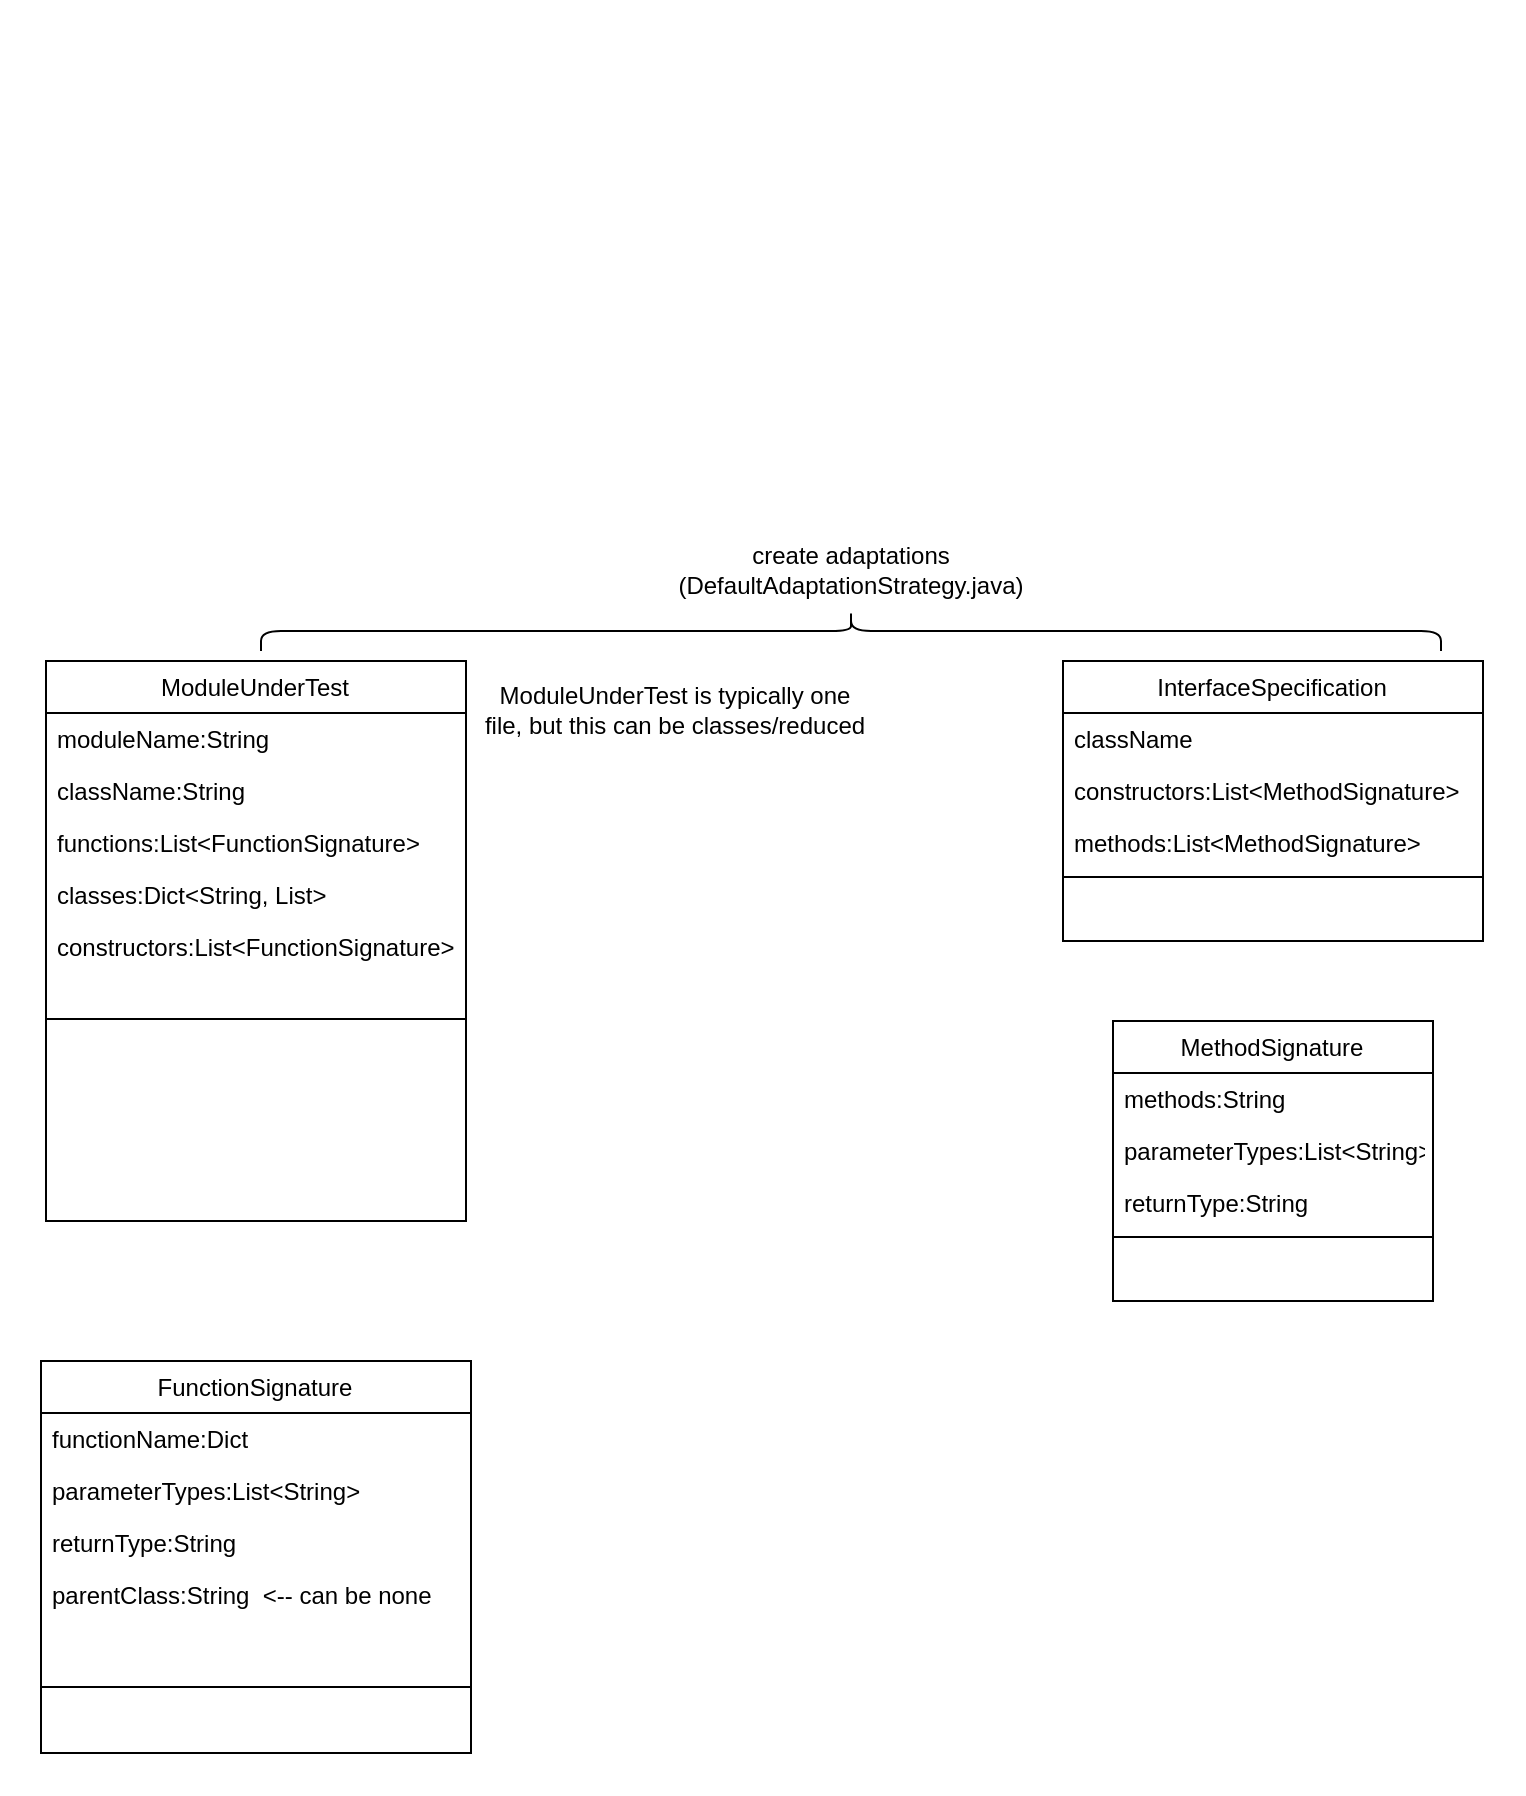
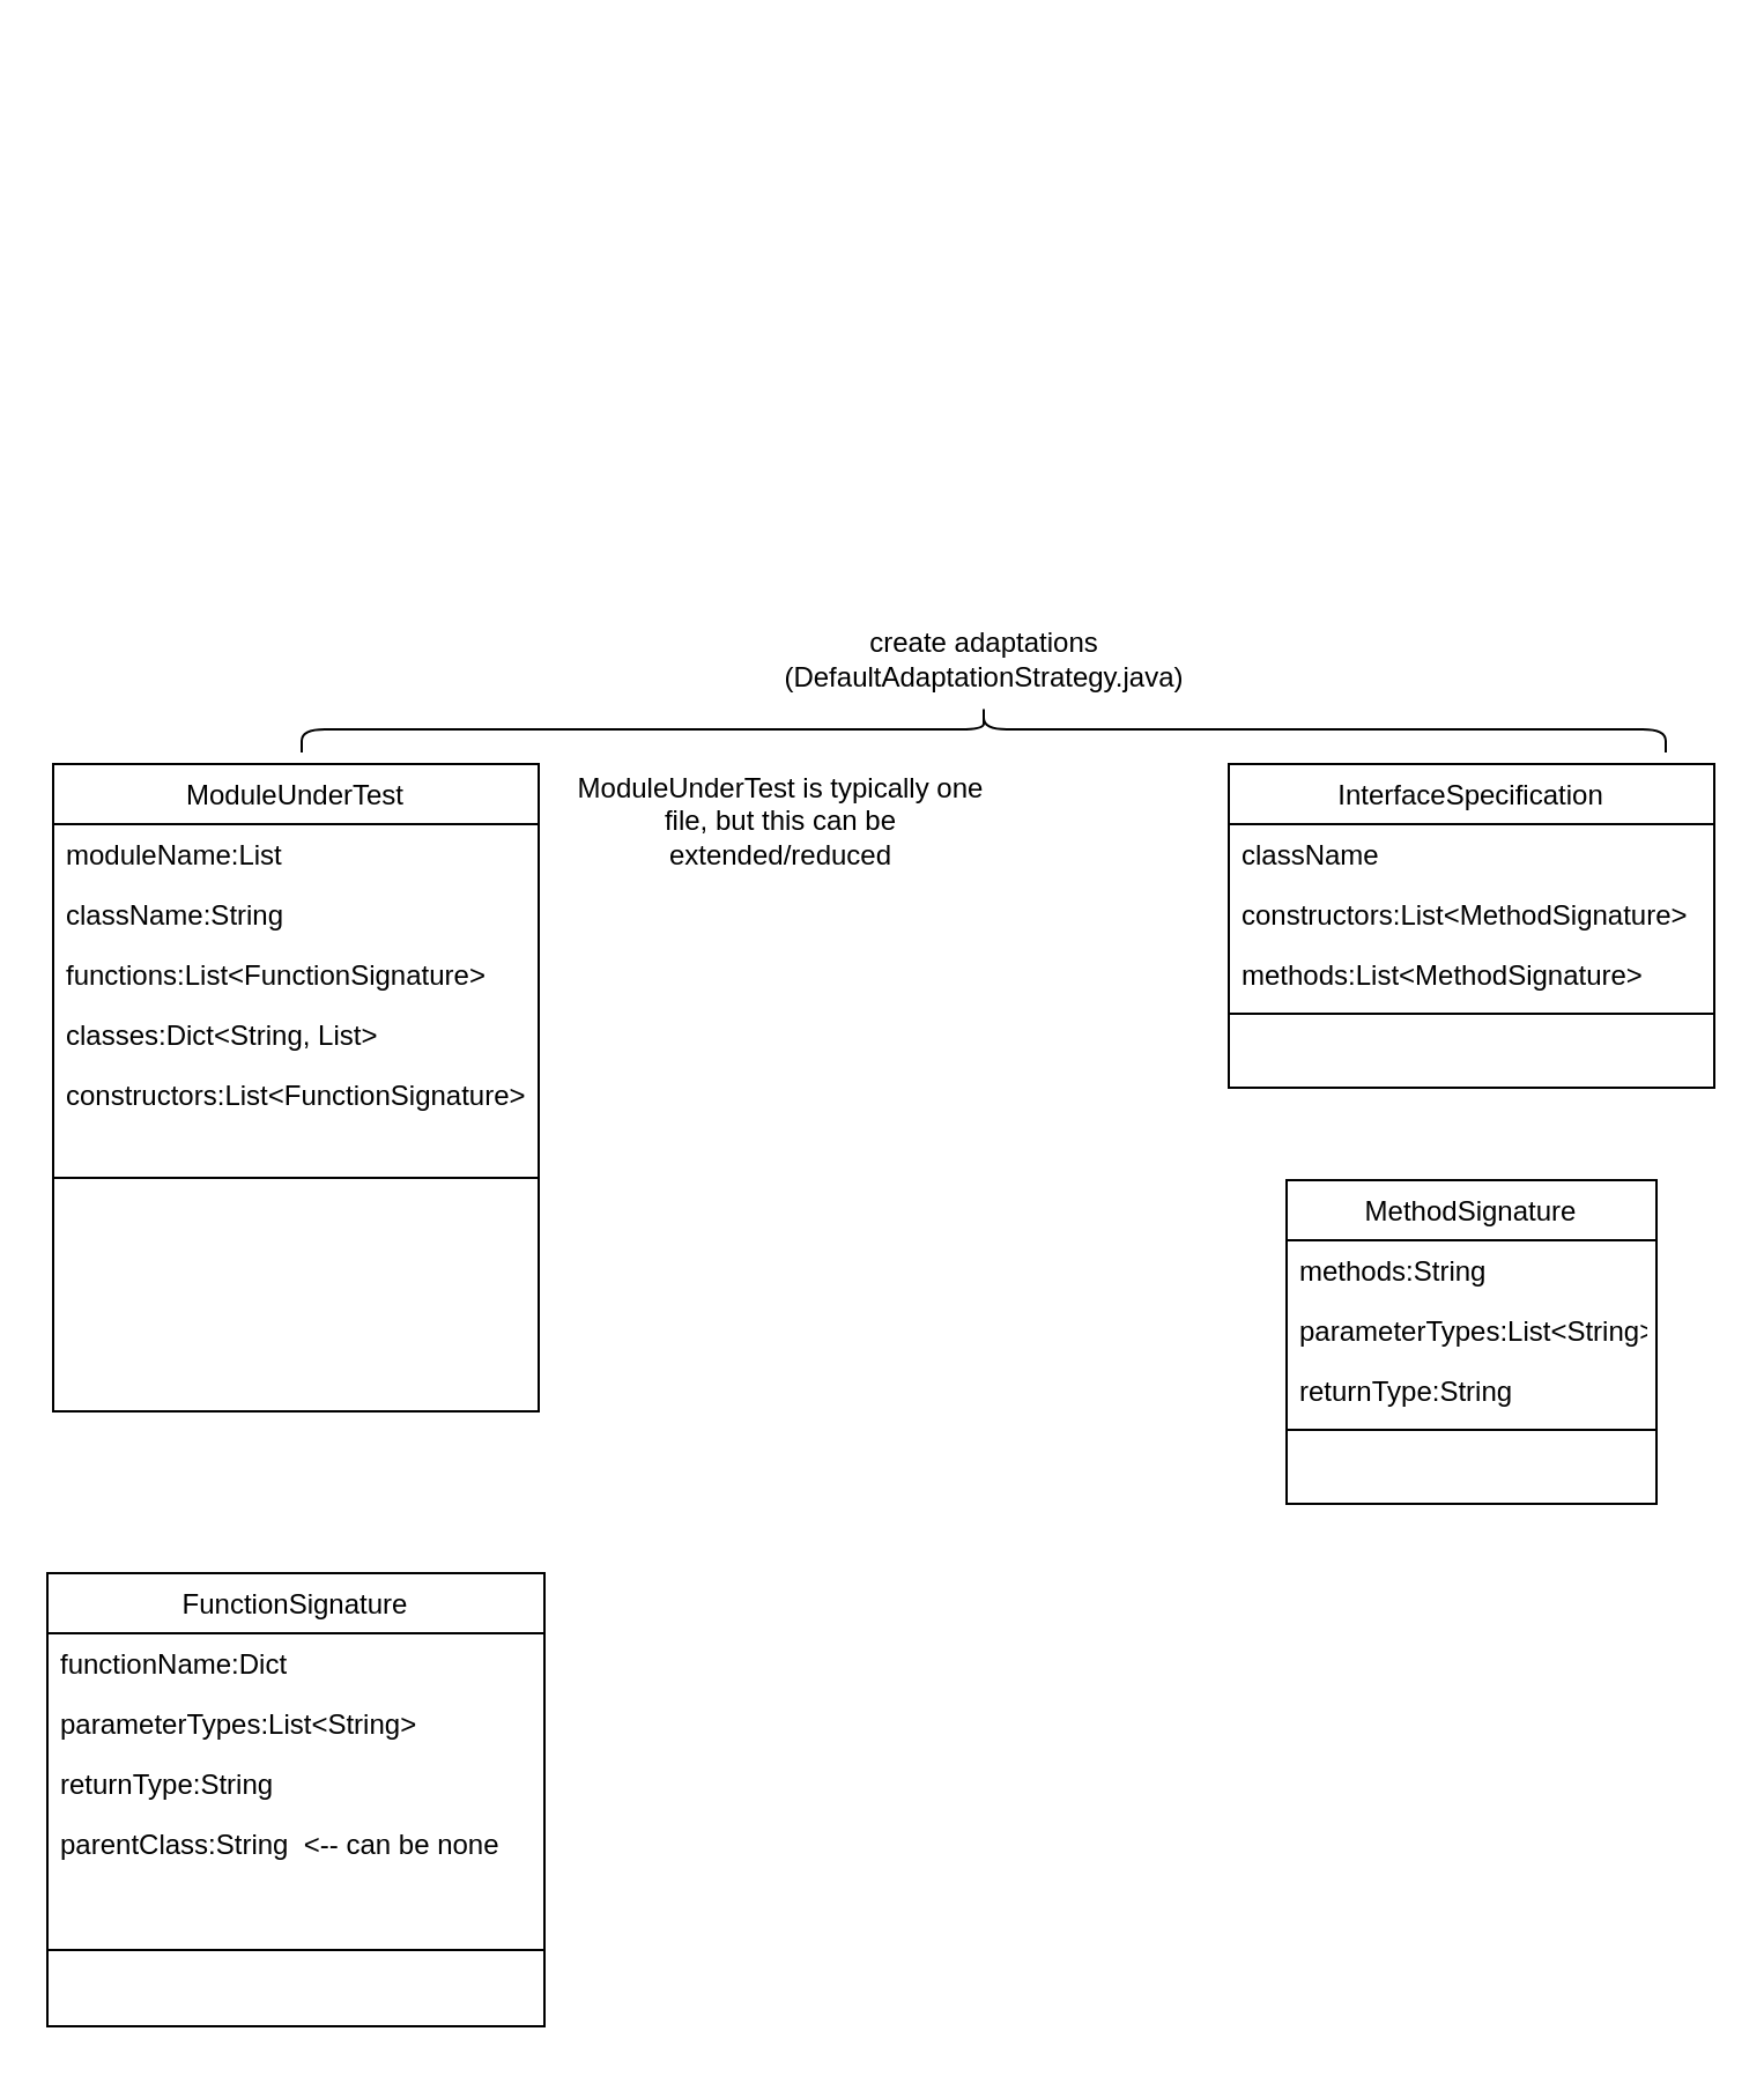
- <mxCell id="21" value="ModuleUnderTest is typically one file, but this can be classes/reduced" style="text;html=1;align=center;verticalAlign=middle;whiteSpace=wrap;rounded=0;" parent="1" vertex="1"><mxGeometry x="240" y="340" width="195" height="30" as="geometry" /></mxCell>
+ <mxCell id="21" value="ModuleUnderTest is typically one file, but this can be extended/reduced" style="text;html=1;align=center;verticalAlign=middle;whiteSpace=wrap;rounded=0;" parent="1" vertex="1"><mxGeometry x="240" y="340" width="195" height="30" as="geometry" /></mxCell>
- <mxCell id="13" value="moduleName:String" style="text;align=left;verticalAlign=top;spacingLeft=4;spacingRight=4;overflow=hidden;rotatable=0;points=[[0,0.5],[1,0.5]];portConstraint=eastwest;" parent="12" vertex="1"><mxGeometry y="26" width="210" height="26" as="geometry" /></mxCell>
+ <mxCell id="13" value="moduleName:List" style="text;align=left;verticalAlign=top;spacingLeft=4;spacingRight=4;overflow=hidden;rotatable=0;points=[[0,0.5],[1,0.5]];portConstraint=eastwest;" parent="12" vertex="1"><mxGeometry y="26" width="210" height="26" as="geometry" /></mxCell>
